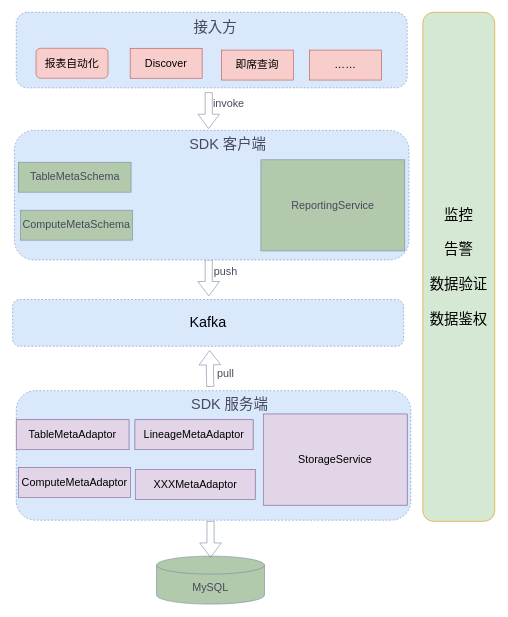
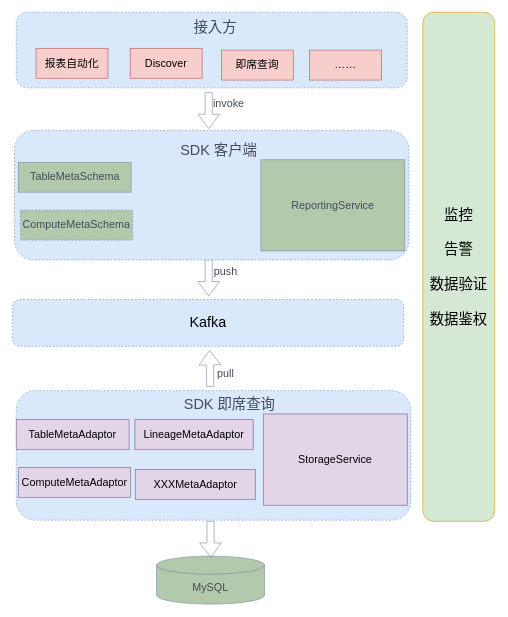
- <mxCell id="7" value="&lt;font style=&quot;font-size: 18px&quot;&gt;报表自动化&lt;/font&gt;" style="whiteSpace=wrap;html=1;fillColor=#f8cecc;strokeColor=#b85450;rounded=1;" vertex="1" parent="1"><mxGeometry x="59" y="80" width="120" height="50" as="geometry" /></mxCell>
+ <mxCell id="7" value="&lt;font style=&quot;font-size: 18px&quot;&gt;报表自动化&lt;/font&gt;" style="rounded=0;whiteSpace=wrap;html=1;fillColor=#f8cecc;strokeColor=#b85450;" vertex="1" parent="1"><mxGeometry x="59" y="80" width="120" height="50" as="geometry" /></mxCell>
- <mxCell id="20" value="&lt;font style=&quot;font-size: 24px&quot;&gt;SDK 客户端&lt;/font&gt;" style="text;html=1;strokeColor=none;fillColor=none;align=center;verticalAlign=middle;whiteSpace=wrap;rounded=0;sketch=0;fontColor=#46495D;" vertex="1" parent="1"><mxGeometry x="291" y="230" width="176" height="20" as="geometry" /></mxCell>
+ <mxCell id="20" value="&lt;font style=&quot;font-size: 24px&quot;&gt;SDK 客户端&lt;/font&gt;" style="text;html=1;strokeColor=none;fillColor=none;align=center;verticalAlign=middle;whiteSpace=wrap;rounded=0;sketch=0;fontColor=#46495D;" vertex="1" parent="1"><mxGeometry x="276" y="240" width="176" height="20" as="geometry" /></mxCell>
- <mxCell id="21" value="&lt;span style=&quot;font-size: 18px&quot;&gt;ComputeMetaSchema&lt;/span&gt;" style="rounded=0;whiteSpace=wrap;html=1;fillColor=#B2C9AB;strokeColor=#788AA3;fontColor=#46495D;" vertex="1" parent="1"><mxGeometry x="33" y="350" width="187" height="50" as="geometry" /></mxCell>
+ <mxCell id="21" value="&lt;span style=&quot;font-size: 18px&quot;&gt;ComputeMetaSchema&lt;/span&gt;" style="rounded=0;whiteSpace=wrap;html=1;fillColor=#B2C9AB;strokeColor=#788AA3;fontColor=#46495D;dashed=1;" vertex="1" parent="1"><mxGeometry x="33" y="350" width="187" height="50" as="geometry" /></mxCell>
- <mxCell id="25" value="&lt;font style=&quot;font-size: 24px&quot;&gt;SDK 服务端&lt;/font&gt;" style="text;html=1;strokeColor=none;fillColor=none;align=center;verticalAlign=middle;whiteSpace=wrap;rounded=0;sketch=0;fontColor=#46495D;" vertex="1" parent="1"><mxGeometry x="294" y="664" width="176" height="20" as="geometry" /></mxCell>
+ <mxCell id="25" value="&lt;font style=&quot;font-size: 24px&quot;&gt;SDK 即席查询&lt;/font&gt;" style="text;html=1;strokeColor=none;fillColor=none;align=center;verticalAlign=middle;whiteSpace=wrap;rounded=0;sketch=0;fontColor=#46495D;" vertex="1" parent="1"><mxGeometry x="294" y="664" width="176" height="20" as="geometry" /></mxCell>
